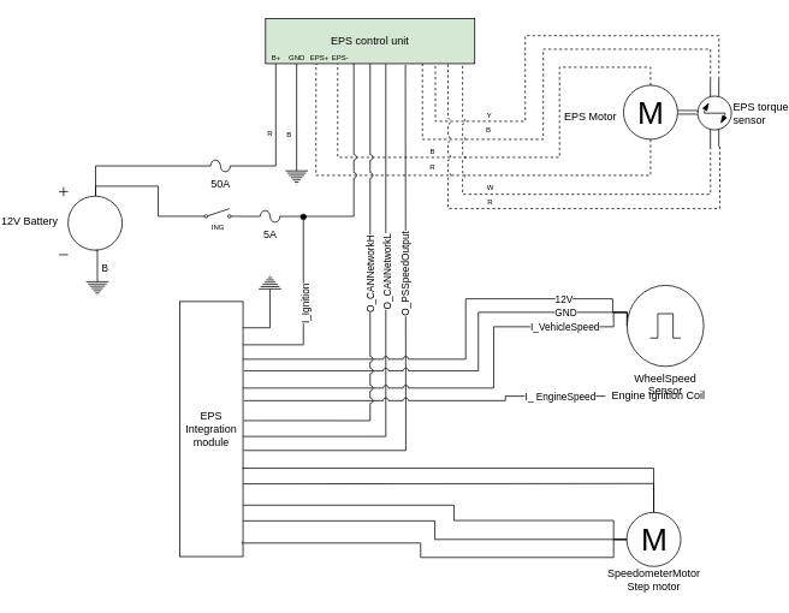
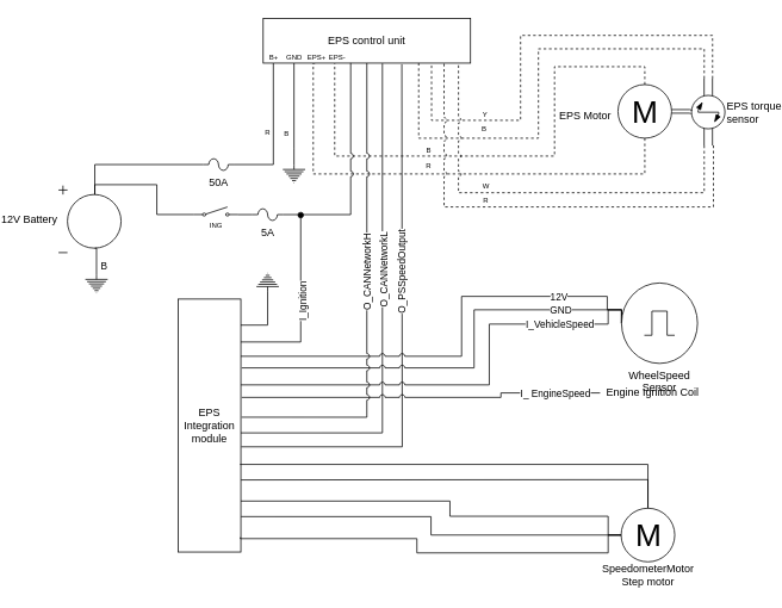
- <mxCell id="28" value="EPS control unit" style="rounded=0;whiteSpace=wrap;html=1;fillColor=#d5e8d4;" parent="27" vertex="1"><mxGeometry width="232" height="50" as="geometry" /></mxCell>
+ <mxCell id="28" value="EPS control unit" style="rounded=0;whiteSpace=wrap;html=1;" parent="27" vertex="1"><mxGeometry width="232" height="50" as="geometry" /></mxCell>
